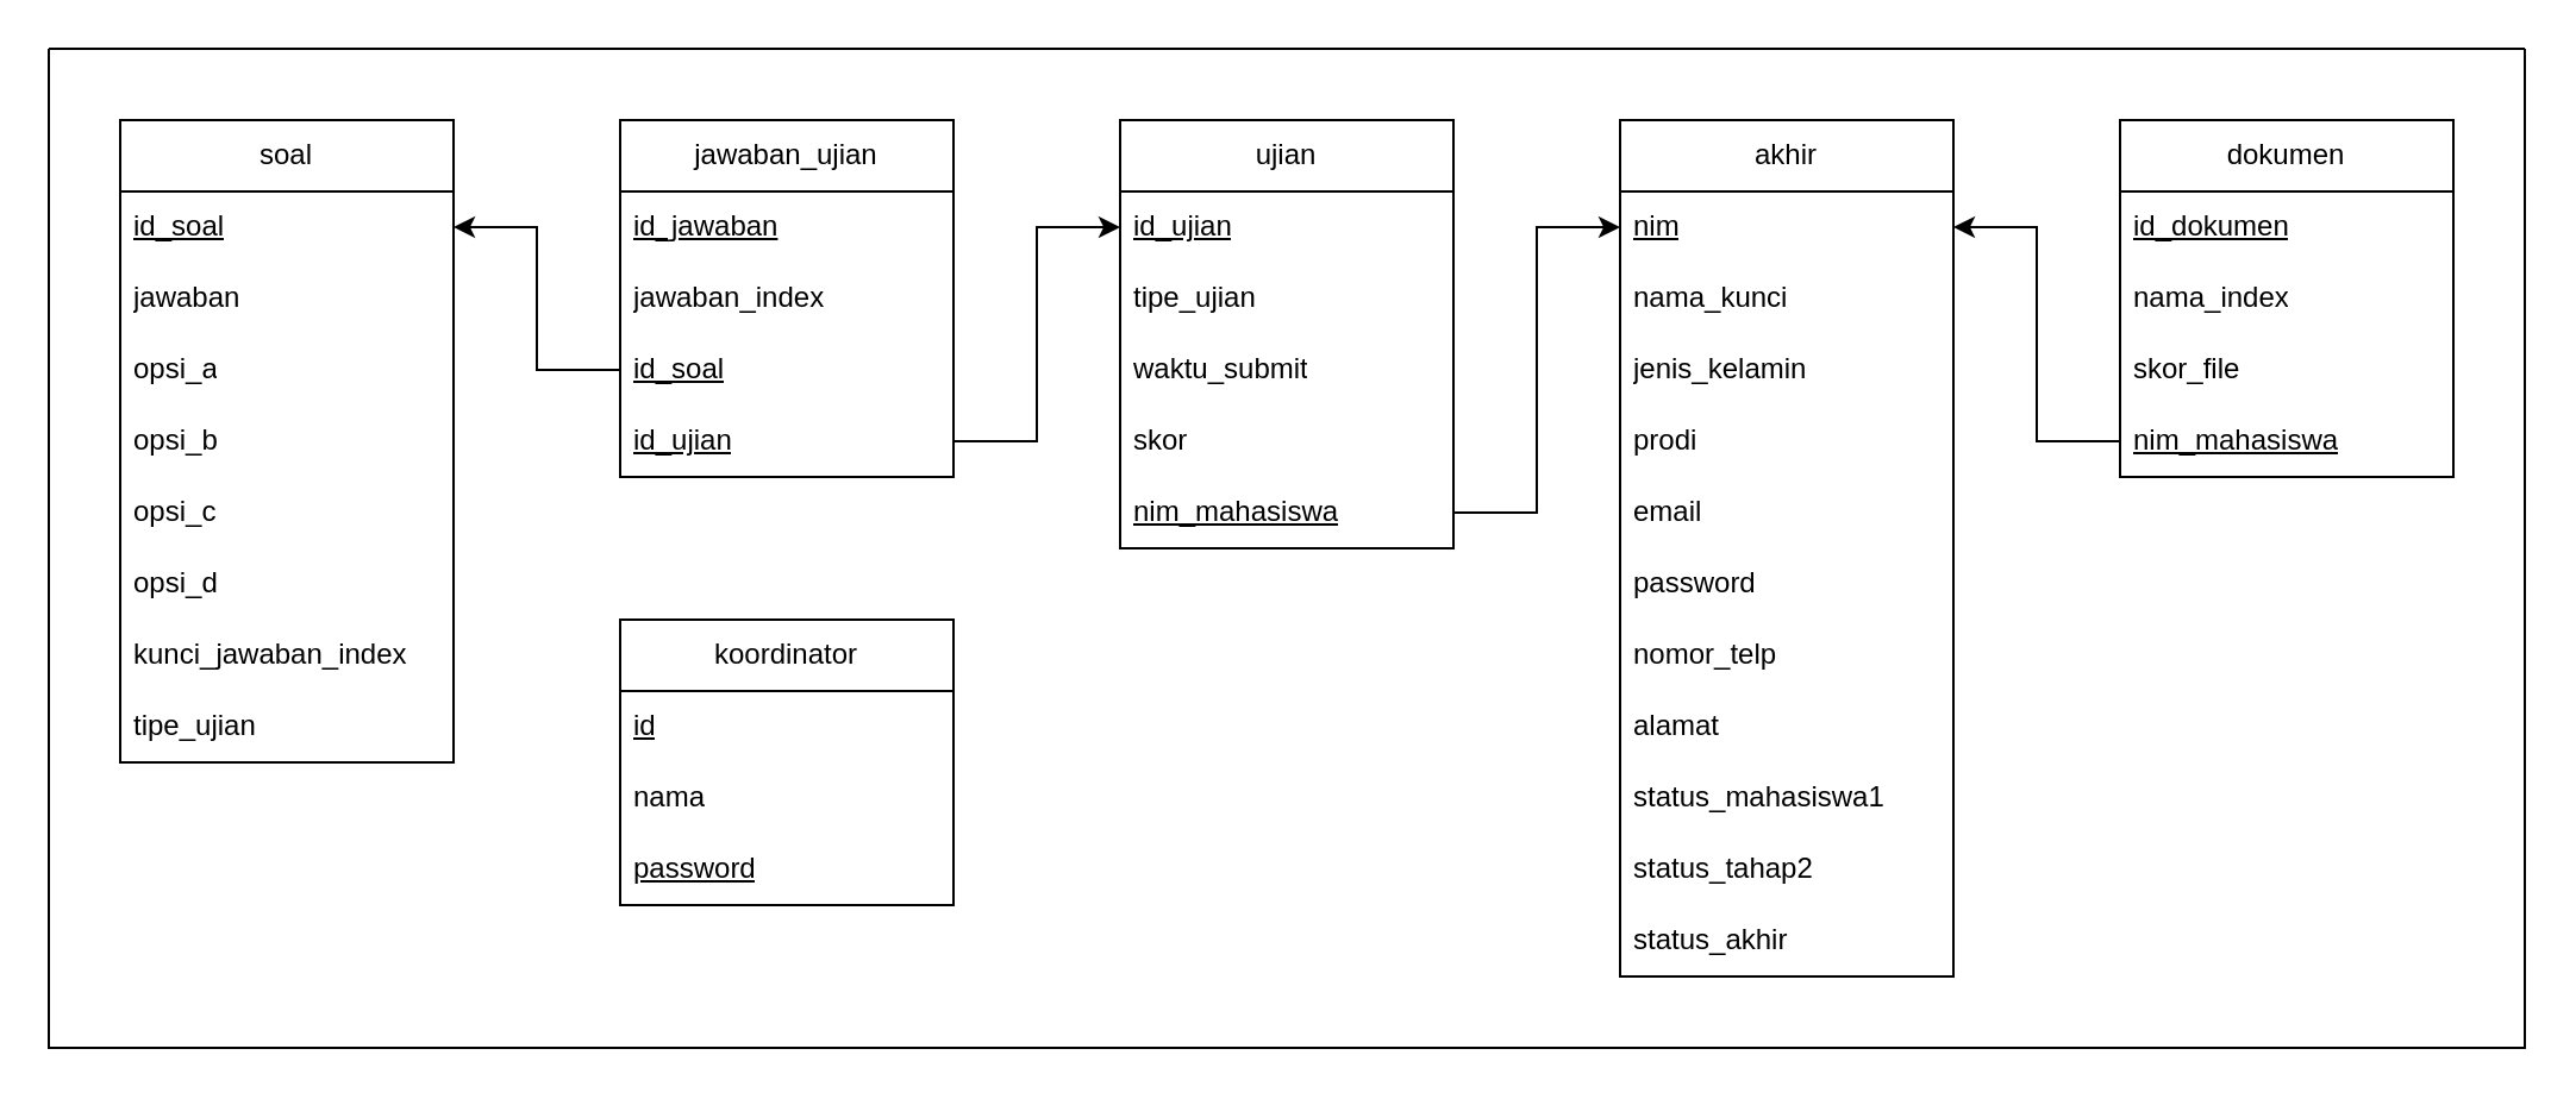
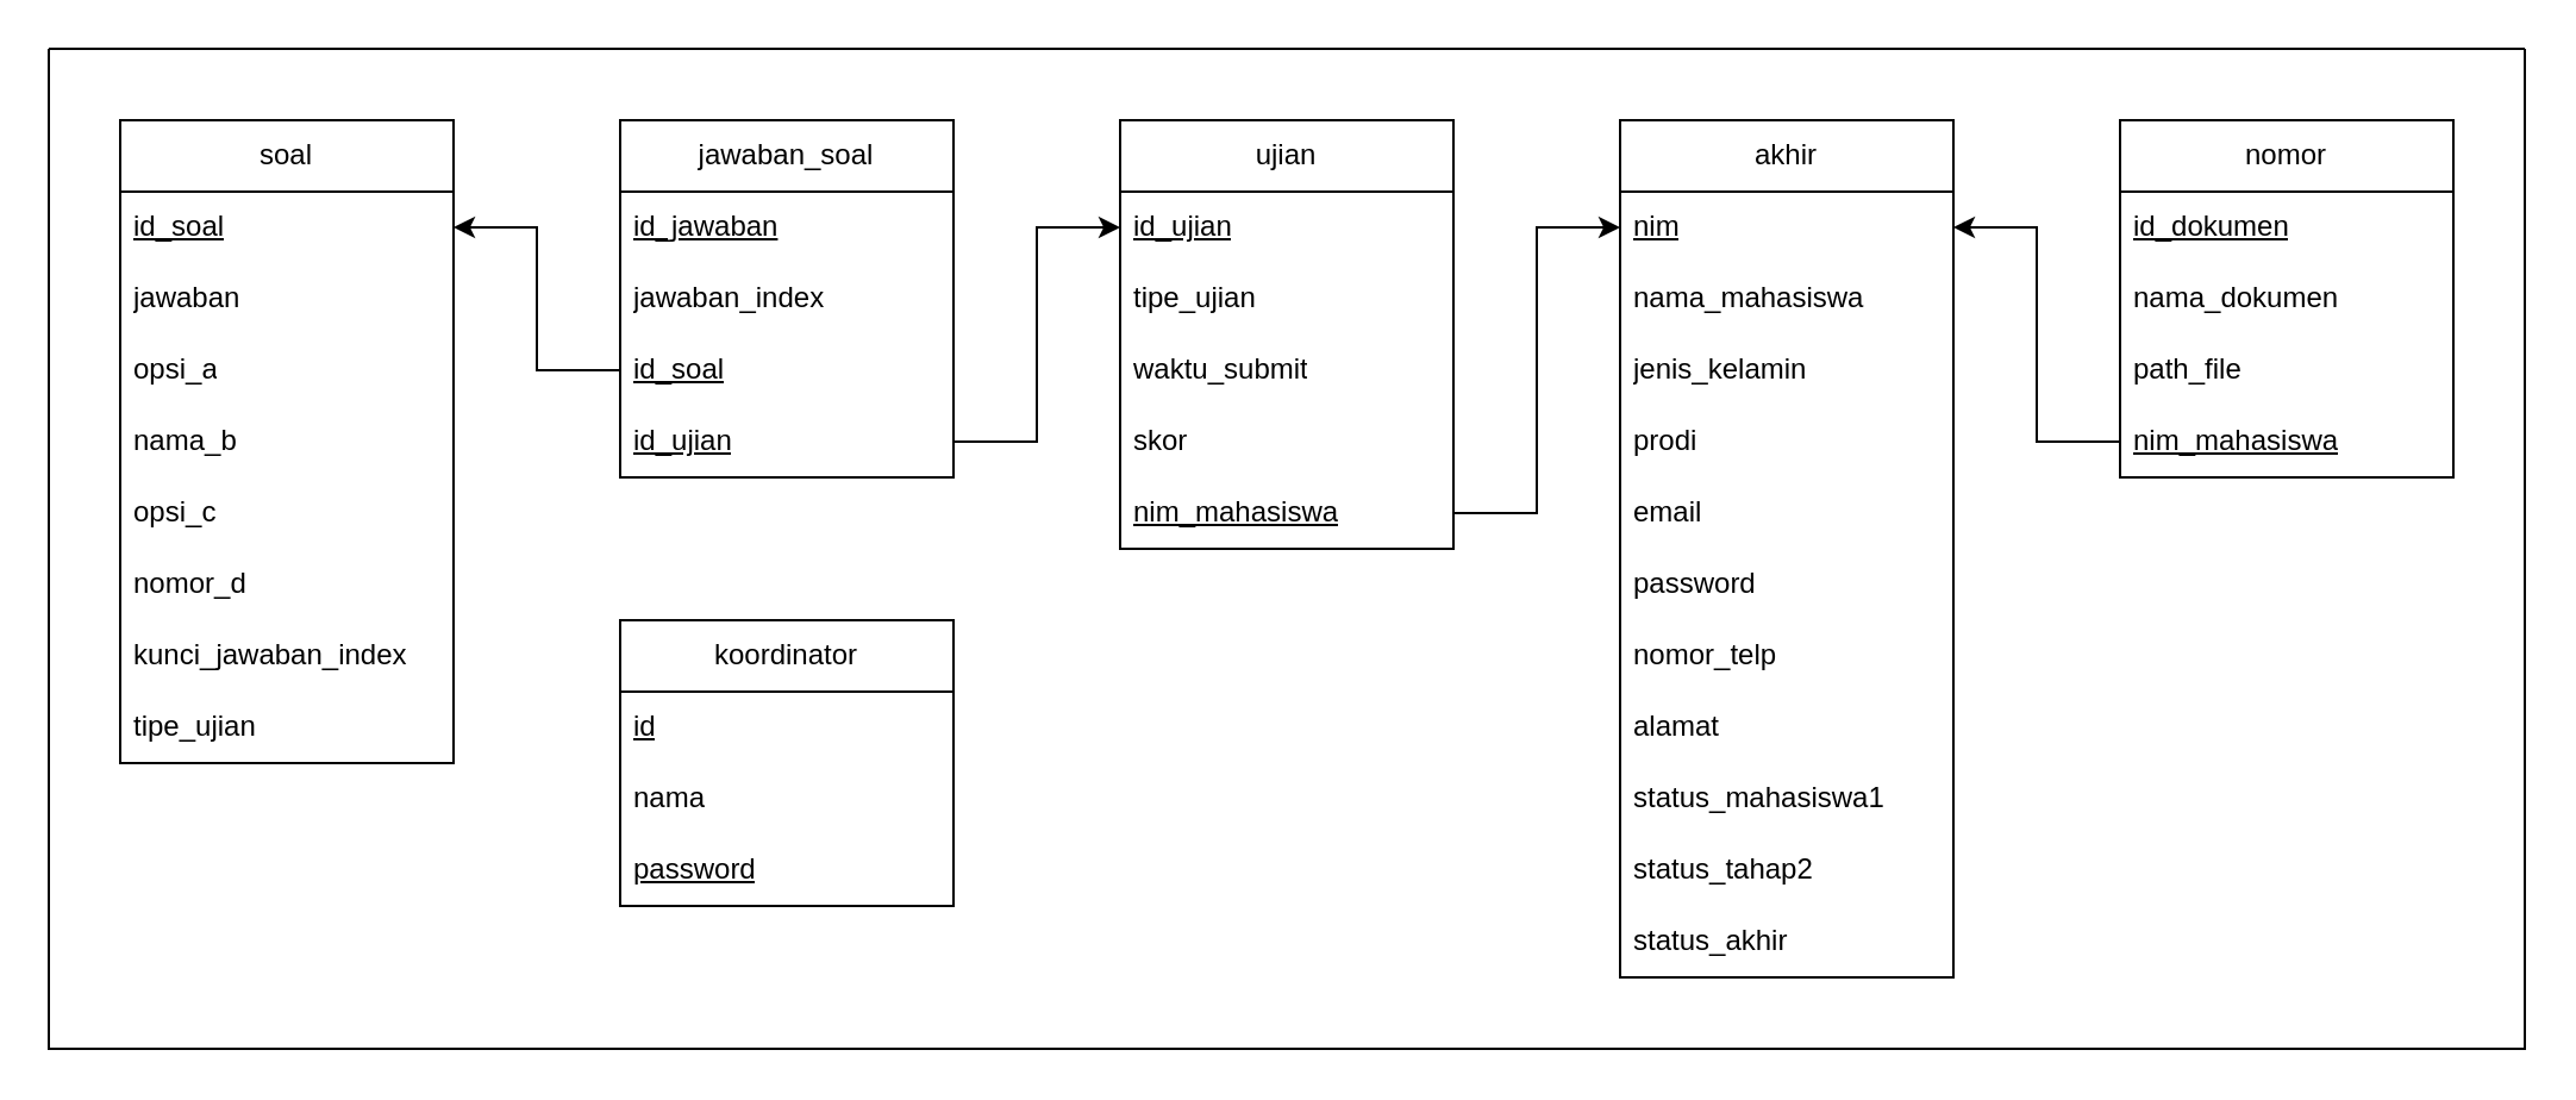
- <mxCell id="27" value="jawaban_ujian" style="swimlane;fontStyle=0;childLayout=stackLayout;horizontal=1;startSize=30;horizontalStack=0;resizeParent=1;resizeParentMax=0;resizeLast=0;collapsible=1;marginBottom=0;whiteSpace=wrap;html=1;" vertex="1" parent="1"><mxGeometry x="260" y="50" width="140" height="150" as="geometry" /></mxCell>
+ <mxCell id="27" value="jawaban_soal" style="swimlane;fontStyle=0;childLayout=stackLayout;horizontal=1;startSize=30;horizontalStack=0;resizeParent=1;resizeParentMax=0;resizeLast=0;collapsible=1;marginBottom=0;whiteSpace=wrap;html=1;" vertex="1" parent="1"><mxGeometry x="260" y="50" width="140" height="150" as="geometry" /></mxCell>
- <mxCell id="14" value="dokumen" style="swimlane;fontStyle=0;childLayout=stackLayout;horizontal=1;startSize=30;horizontalStack=0;resizeParent=1;resizeParentMax=0;resizeLast=0;collapsible=1;marginBottom=0;whiteSpace=wrap;html=1;" vertex="1" parent="1"><mxGeometry x="890" y="50" width="140" height="150" as="geometry" /></mxCell>
+ <mxCell id="14" value="nomor" style="swimlane;fontStyle=0;childLayout=stackLayout;horizontal=1;startSize=30;horizontalStack=0;resizeParent=1;resizeParentMax=0;resizeLast=0;collapsible=1;marginBottom=0;whiteSpace=wrap;html=1;" vertex="1" parent="1"><mxGeometry x="890" y="50" width="140" height="150" as="geometry" /></mxCell>
- <mxCell id="4" value="nama_kunci" style="text;strokeColor=none;fillColor=none;align=left;verticalAlign=middle;spacingLeft=4;spacingRight=4;overflow=hidden;points=[[0,0.5],[1,0.5]];portConstraint=eastwest;rotatable=0;whiteSpace=wrap;html=1;" vertex="1" parent="2"><mxGeometry y="60" width="140" height="30" as="geometry" /></mxCell>
+ <mxCell id="4" value="nama_mahasiswa" style="text;strokeColor=none;fillColor=none;align=left;verticalAlign=middle;spacingLeft=4;spacingRight=4;overflow=hidden;points=[[0,0.5],[1,0.5]];portConstraint=eastwest;rotatable=0;whiteSpace=wrap;html=1;" vertex="1" parent="2"><mxGeometry y="60" width="140" height="30" as="geometry" /></mxCell>
- <mxCell id="16" value="nama_index" style="text;strokeColor=none;fillColor=none;align=left;verticalAlign=middle;spacingLeft=4;spacingRight=4;overflow=hidden;points=[[0,0.5],[1,0.5]];portConstraint=eastwest;rotatable=0;whiteSpace=wrap;html=1;" vertex="1" parent="14"><mxGeometry y="60" width="140" height="30" as="geometry" /></mxCell>
+ <mxCell id="16" value="nama_dokumen" style="text;strokeColor=none;fillColor=none;align=left;verticalAlign=middle;spacingLeft=4;spacingRight=4;overflow=hidden;points=[[0,0.5],[1,0.5]];portConstraint=eastwest;rotatable=0;whiteSpace=wrap;html=1;" vertex="1" parent="14"><mxGeometry y="60" width="140" height="30" as="geometry" /></mxCell>
- <mxCell id="17" value="skor_file" style="text;strokeColor=none;fillColor=none;align=left;verticalAlign=middle;spacingLeft=4;spacingRight=4;overflow=hidden;points=[[0,0.5],[1,0.5]];portConstraint=eastwest;rotatable=0;whiteSpace=wrap;html=1;" vertex="1" parent="14"><mxGeometry y="90" width="140" height="30" as="geometry" /></mxCell>
+ <mxCell id="17" value="path_file" style="text;strokeColor=none;fillColor=none;align=left;verticalAlign=middle;spacingLeft=4;spacingRight=4;overflow=hidden;points=[[0,0.5],[1,0.5]];portConstraint=eastwest;rotatable=0;whiteSpace=wrap;html=1;" vertex="1" parent="14"><mxGeometry y="90" width="140" height="30" as="geometry" /></mxCell>
- <mxCell id="37" value="opsi_b" style="text;strokeColor=none;fillColor=none;align=left;verticalAlign=middle;spacingLeft=4;spacingRight=4;overflow=hidden;points=[[0,0.5],[1,0.5]];portConstraint=eastwest;rotatable=0;whiteSpace=wrap;html=1;" vertex="1" parent="33"><mxGeometry y="120" width="140" height="30" as="geometry" /></mxCell>
+ <mxCell id="37" value="nama_b" style="text;strokeColor=none;fillColor=none;align=left;verticalAlign=middle;spacingLeft=4;spacingRight=4;overflow=hidden;points=[[0,0.5],[1,0.5]];portConstraint=eastwest;rotatable=0;whiteSpace=wrap;html=1;" vertex="1" parent="33"><mxGeometry y="120" width="140" height="30" as="geometry" /></mxCell>
- <mxCell id="39" value="opsi_d" style="text;strokeColor=none;fillColor=none;align=left;verticalAlign=middle;spacingLeft=4;spacingRight=4;overflow=hidden;points=[[0,0.5],[1,0.5]];portConstraint=eastwest;rotatable=0;whiteSpace=wrap;html=1;" vertex="1" parent="33"><mxGeometry y="180" width="140" height="30" as="geometry" /></mxCell>
+ <mxCell id="39" value="nomor_d" style="text;strokeColor=none;fillColor=none;align=left;verticalAlign=middle;spacingLeft=4;spacingRight=4;overflow=hidden;points=[[0,0.5],[1,0.5]];portConstraint=eastwest;rotatable=0;whiteSpace=wrap;html=1;" vertex="1" parent="33"><mxGeometry y="180" width="140" height="30" as="geometry" /></mxCell>
